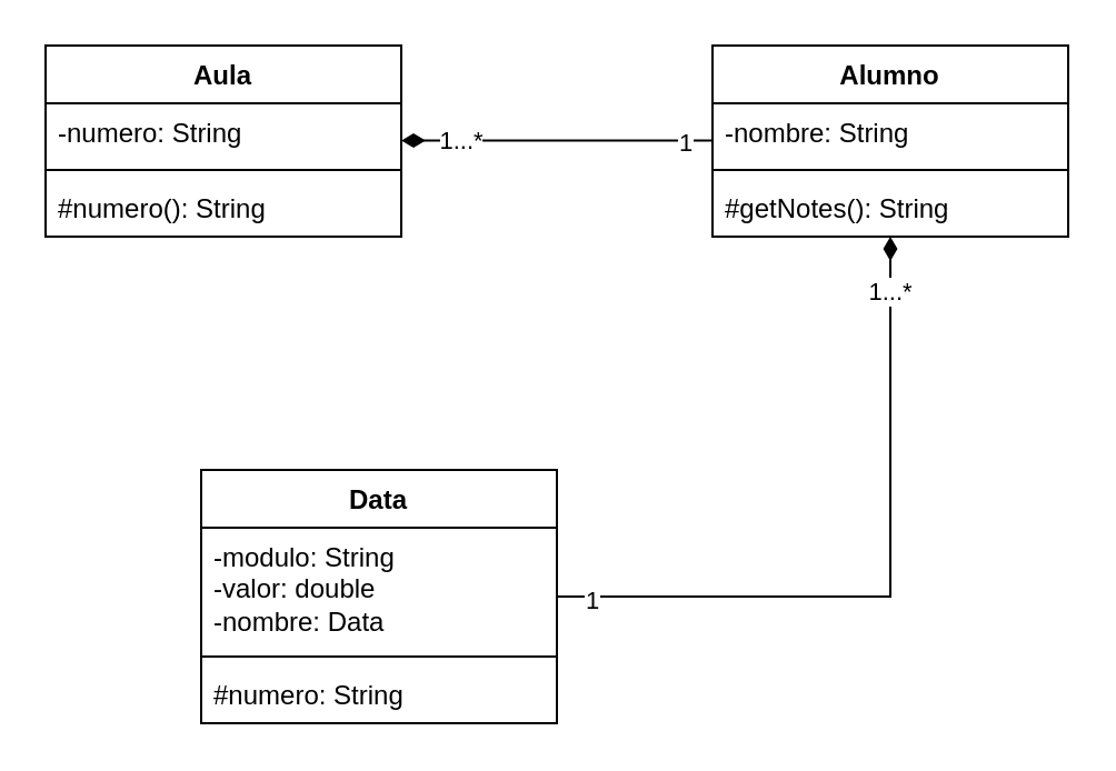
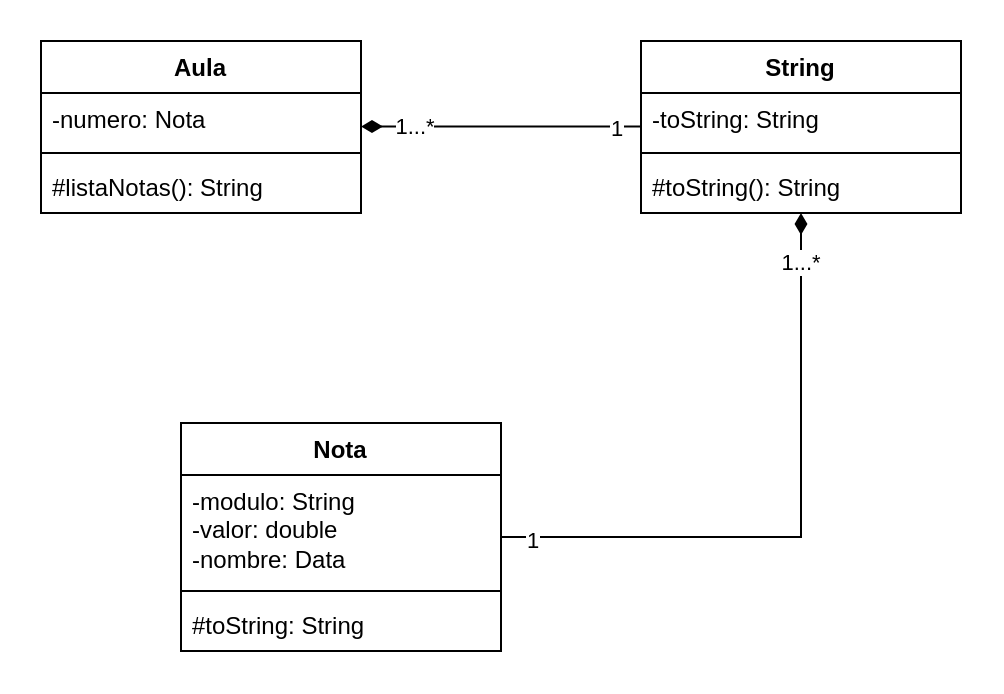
- <mxCell id="6" value="Alumno" style="swimlane;fontStyle=1;align=center;verticalAlign=top;childLayout=stackLayout;horizontal=1;startSize=26;horizontalStack=0;resizeParent=1;resizeParentMax=0;resizeLast=0;collapsible=1;marginBottom=0;whiteSpace=wrap;html=1;" vertex="1" parent="1"><mxGeometry x="320" y="20" width="160" height="86" as="geometry" /></mxCell>
+ <mxCell id="6" value="String" style="swimlane;fontStyle=1;align=center;verticalAlign=top;childLayout=stackLayout;horizontal=1;startSize=26;horizontalStack=0;resizeParent=1;resizeParentMax=0;resizeLast=0;collapsible=1;marginBottom=0;whiteSpace=wrap;html=1;" vertex="1" parent="1"><mxGeometry x="320" y="20" width="160" height="86" as="geometry" /></mxCell>
- <mxCell id="3" value="-numero: String" style="text;strokeColor=none;fillColor=none;align=left;verticalAlign=top;spacingLeft=4;spacingRight=4;overflow=hidden;rotatable=0;points=[[0,0.5],[1,0.5]];portConstraint=eastwest;whiteSpace=wrap;html=1;" vertex="1" parent="2"><mxGeometry y="26" width="160" height="26" as="geometry" /></mxCell>
+ <mxCell id="3" value="-numero: Nota" style="text;strokeColor=none;fillColor=none;align=left;verticalAlign=top;spacingLeft=4;spacingRight=4;overflow=hidden;rotatable=0;points=[[0,0.5],[1,0.5]];portConstraint=eastwest;whiteSpace=wrap;html=1;" vertex="1" parent="2"><mxGeometry y="26" width="160" height="26" as="geometry" /></mxCell>
- <mxCell id="7" value="-nombre: String" style="text;strokeColor=none;fillColor=none;align=left;verticalAlign=top;spacingLeft=4;spacingRight=4;overflow=hidden;rotatable=0;points=[[0,0.5],[1,0.5]];portConstraint=eastwest;whiteSpace=wrap;html=1;" vertex="1" parent="6"><mxGeometry y="26" width="160" height="26" as="geometry" /></mxCell>
+ <mxCell id="7" value="-toString: String" style="text;strokeColor=none;fillColor=none;align=left;verticalAlign=top;spacingLeft=4;spacingRight=4;overflow=hidden;rotatable=0;points=[[0,0.5],[1,0.5]];portConstraint=eastwest;whiteSpace=wrap;html=1;" vertex="1" parent="6"><mxGeometry y="26" width="160" height="26" as="geometry" /></mxCell>
- <mxCell id="5" value="#numero(): String" style="text;strokeColor=none;fillColor=none;align=left;verticalAlign=top;spacingLeft=4;spacingRight=4;overflow=hidden;rotatable=0;points=[[0,0.5],[1,0.5]];portConstraint=eastwest;whiteSpace=wrap;html=1;" vertex="1" parent="2"><mxGeometry y="60" width="160" height="26" as="geometry" /></mxCell>
+ <mxCell id="5" value="#listaNotas(): String" style="text;strokeColor=none;fillColor=none;align=left;verticalAlign=top;spacingLeft=4;spacingRight=4;overflow=hidden;rotatable=0;points=[[0,0.5],[1,0.5]];portConstraint=eastwest;whiteSpace=wrap;html=1;" vertex="1" parent="2"><mxGeometry y="60" width="160" height="26" as="geometry" /></mxCell>
- <mxCell id="9" value="#getNotes(): String" style="text;strokeColor=none;fillColor=none;align=left;verticalAlign=top;spacingLeft=4;spacingRight=4;overflow=hidden;rotatable=0;points=[[0,0.5],[1,0.5]];portConstraint=eastwest;whiteSpace=wrap;html=1;" vertex="1" parent="6"><mxGeometry y="60" width="160" height="26" as="geometry" /></mxCell>
+ <mxCell id="9" value="#toString(): String" style="text;strokeColor=none;fillColor=none;align=left;verticalAlign=top;spacingLeft=4;spacingRight=4;overflow=hidden;rotatable=0;points=[[0,0.5],[1,0.5]];portConstraint=eastwest;whiteSpace=wrap;html=1;" vertex="1" parent="6"><mxGeometry y="60" width="160" height="26" as="geometry" /></mxCell>
- <mxCell id="10" value="Data" style="swimlane;fontStyle=1;align=center;verticalAlign=top;childLayout=stackLayout;horizontal=1;startSize=26;horizontalStack=0;resizeParent=1;resizeParentMax=0;resizeLast=0;collapsible=1;marginBottom=0;whiteSpace=wrap;html=1;" vertex="1" parent="1"><mxGeometry x="90" y="211" width="160" height="114" as="geometry" /></mxCell>
+ <mxCell id="10" value="Nota" style="swimlane;fontStyle=1;align=center;verticalAlign=top;childLayout=stackLayout;horizontal=1;startSize=26;horizontalStack=0;resizeParent=1;resizeParentMax=0;resizeLast=0;collapsible=1;marginBottom=0;whiteSpace=wrap;html=1;" vertex="1" parent="1"><mxGeometry x="90" y="211" width="160" height="114" as="geometry" /></mxCell>
- <mxCell id="13" value="#numero: String" style="text;strokeColor=none;fillColor=none;align=left;verticalAlign=top;spacingLeft=4;spacingRight=4;overflow=hidden;rotatable=0;points=[[0,0.5],[1,0.5]];portConstraint=eastwest;whiteSpace=wrap;html=1;" vertex="1" parent="10"><mxGeometry y="88" width="160" height="26" as="geometry" /></mxCell>
+ <mxCell id="13" value="#toString: String" style="text;strokeColor=none;fillColor=none;align=left;verticalAlign=top;spacingLeft=4;spacingRight=4;overflow=hidden;rotatable=0;points=[[0,0.5],[1,0.5]];portConstraint=eastwest;whiteSpace=wrap;html=1;" vertex="1" parent="10"><mxGeometry y="88" width="160" height="26" as="geometry" /></mxCell>
